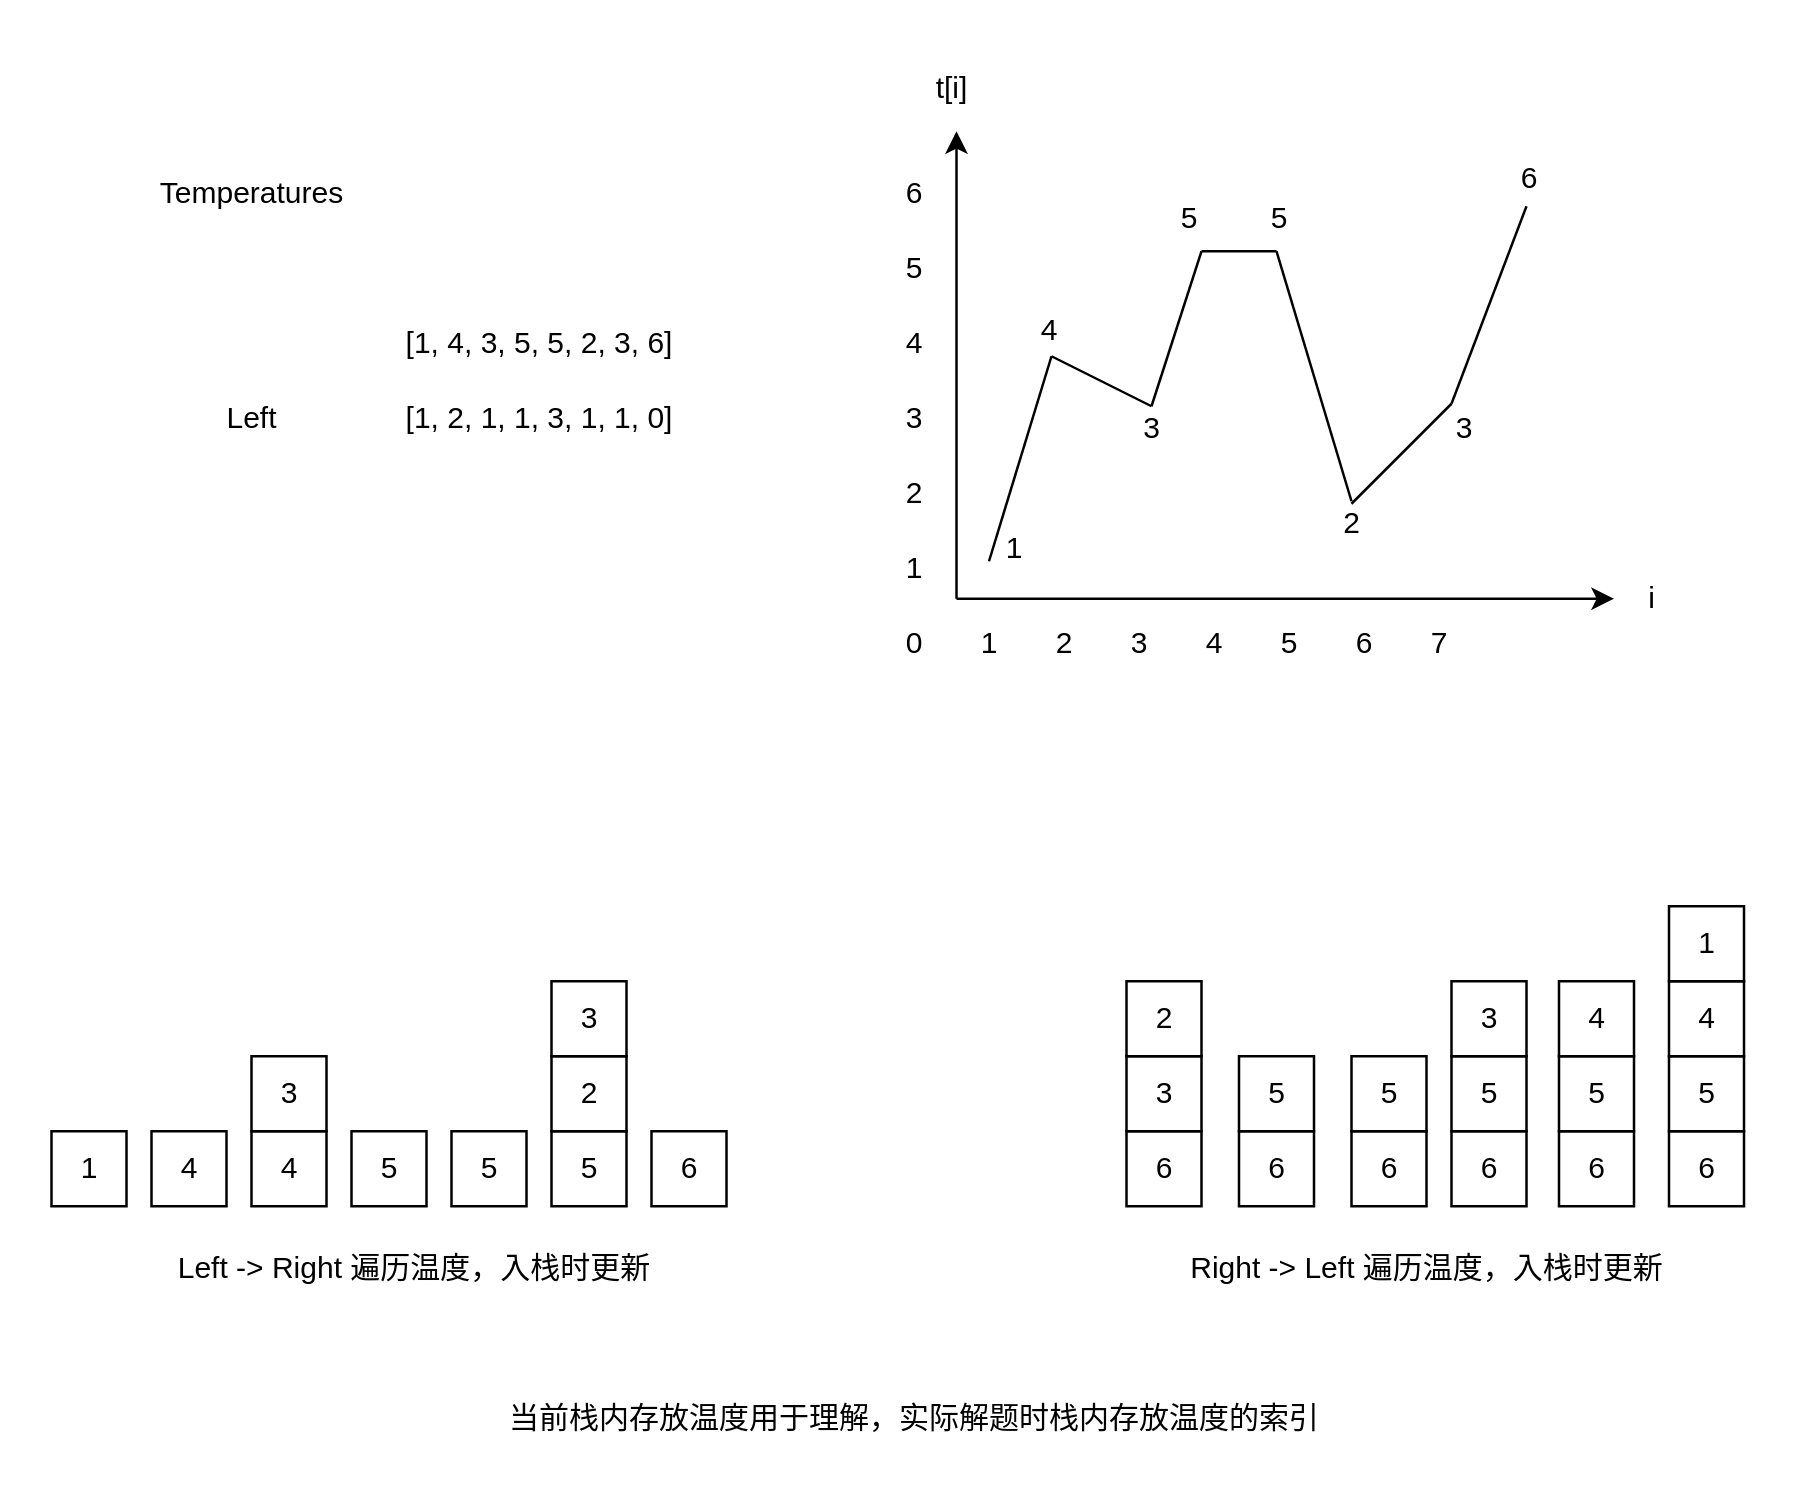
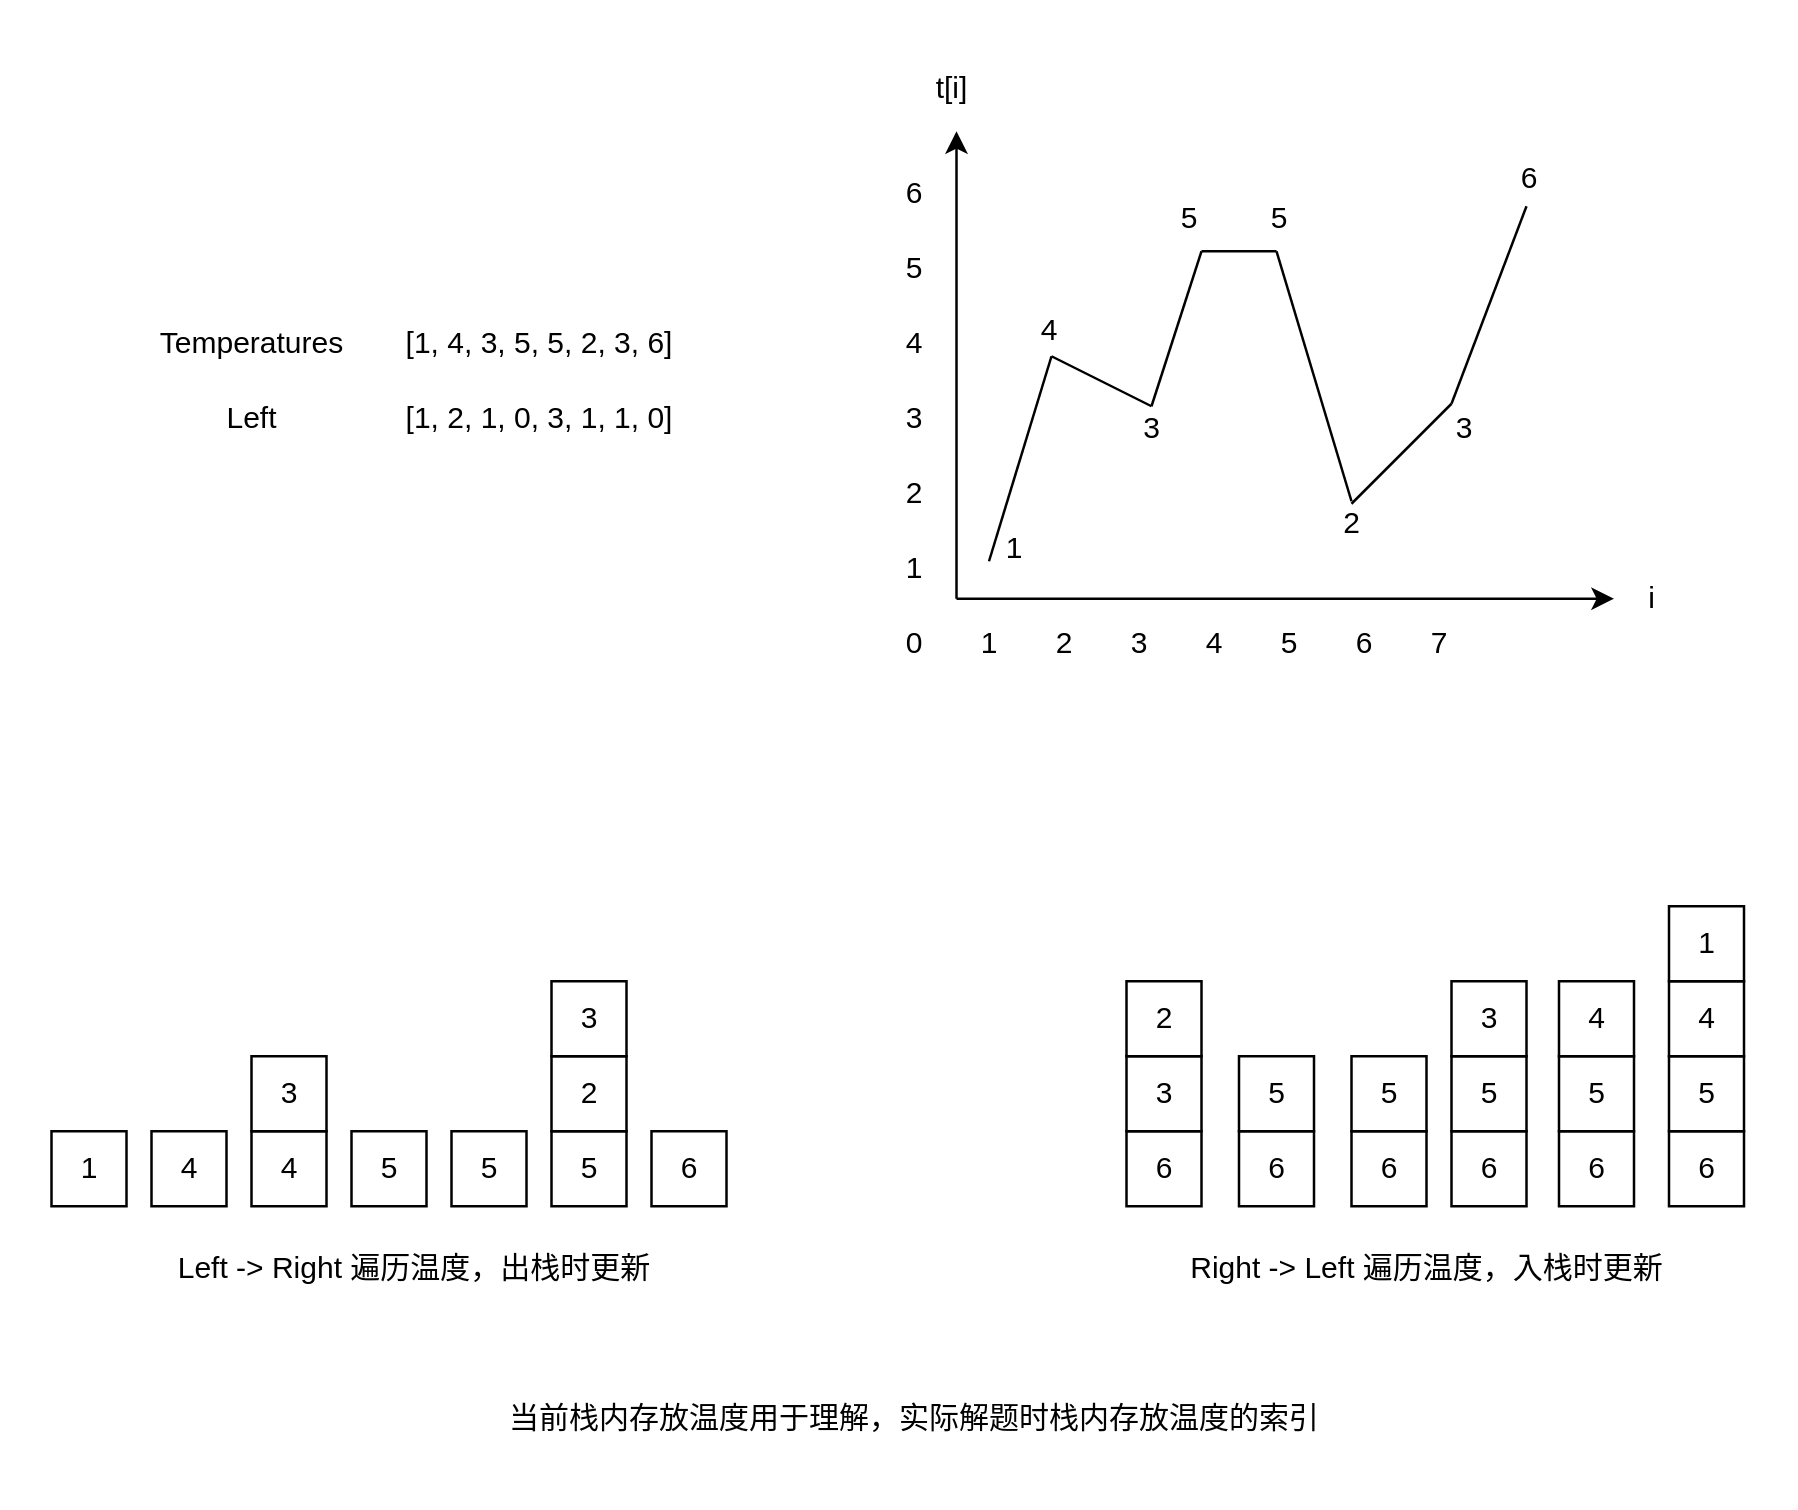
- <mxCell id="6" value="Temperatures" style="text;html=1;align=center;verticalAlign=middle;resizable=0;points=[];autosize=1;strokeColor=none;fillColor=none;" parent="1" vertex="1"><mxGeometry x="50" y="62" width="100" height="30" as="geometry" /></mxCell>
+ <mxCell id="6" value="Temperatures" style="text;html=1;align=center;verticalAlign=middle;resizable=0;points=[];autosize=1;strokeColor=none;fillColor=none;" parent="1" vertex="1"><mxGeometry x="50" y="122" width="100" height="30" as="geometry" /></mxCell>
- <mxCell id="3" value="[1, 2, 1, 1, 3, 1, 1, 0]" style="text;html=1;align=center;verticalAlign=middle;resizable=0;points=[];autosize=1;strokeColor=none;fillColor=none;" parent="1" vertex="1"><mxGeometry x="150" y="152" width="130" height="30" as="geometry" /></mxCell>
+ <mxCell id="3" value="[1, 2, 1, 0, 3, 1, 1, 0]" style="text;html=1;align=center;verticalAlign=middle;resizable=0;points=[];autosize=1;strokeColor=none;fillColor=none;" parent="1" vertex="1"><mxGeometry x="150" y="152" width="130" height="30" as="geometry" /></mxCell>
- <mxCell id="8" value="Left -&amp;gt; Right 遍历温度，入栈时更新" style="text;html=1;align=center;verticalAlign=middle;resizable=0;points=[];autosize=1;strokeColor=none;fillColor=none;" parent="1" vertex="1"><mxGeometry x="60" y="492" width="210" height="30" as="geometry" /></mxCell>
+ <mxCell id="8" value="Left -&amp;gt; Right 遍历温度，出栈时更新" style="text;html=1;align=center;verticalAlign=middle;resizable=0;points=[];autosize=1;strokeColor=none;fillColor=none;" parent="1" vertex="1"><mxGeometry x="60" y="492" width="210" height="30" as="geometry" /></mxCell>
